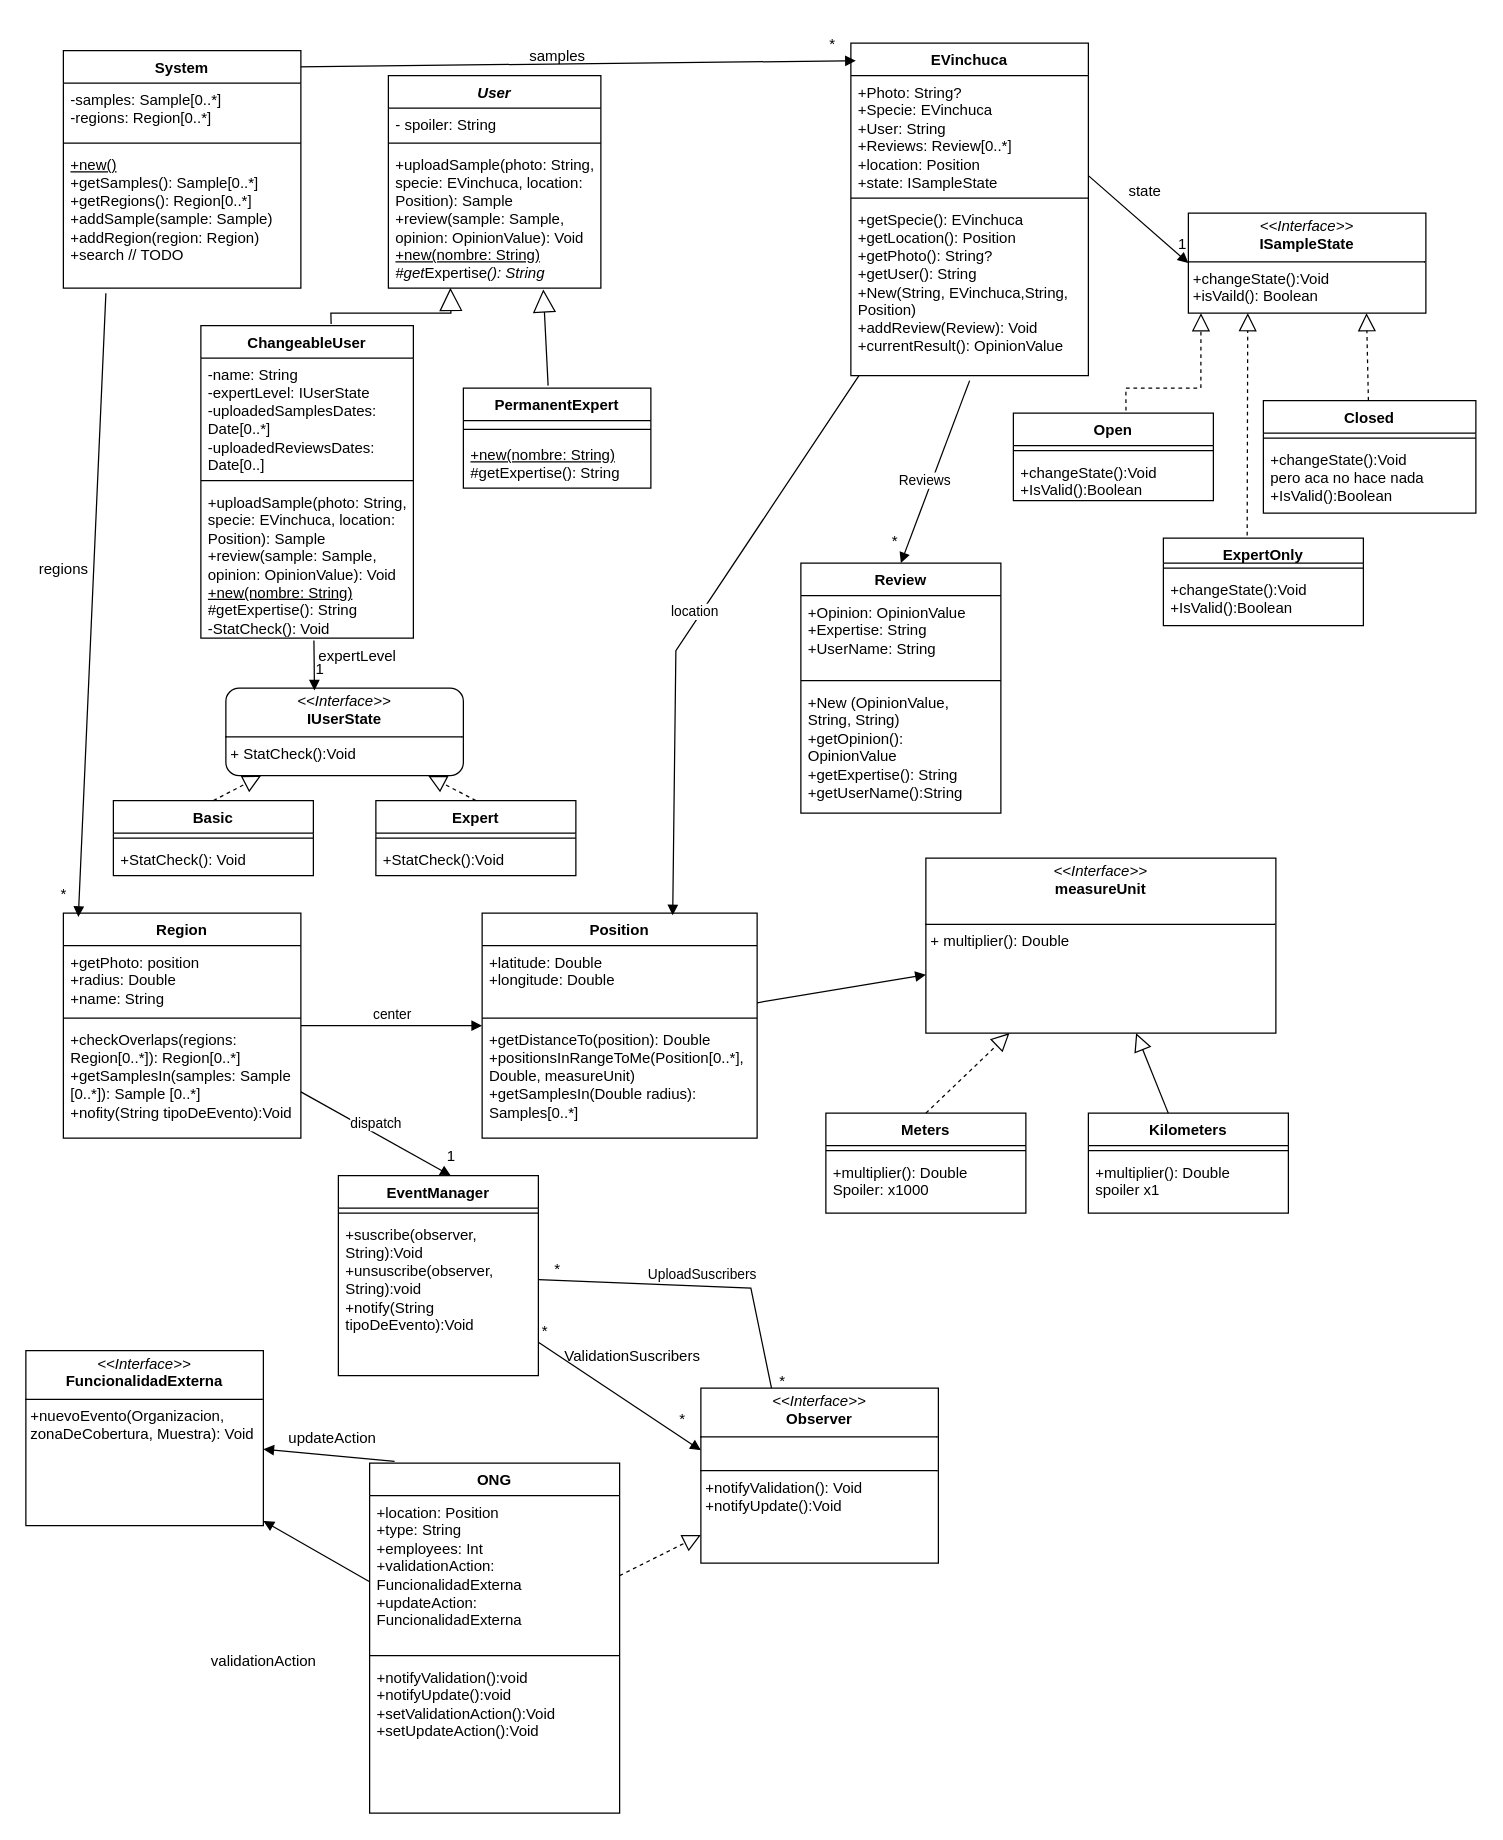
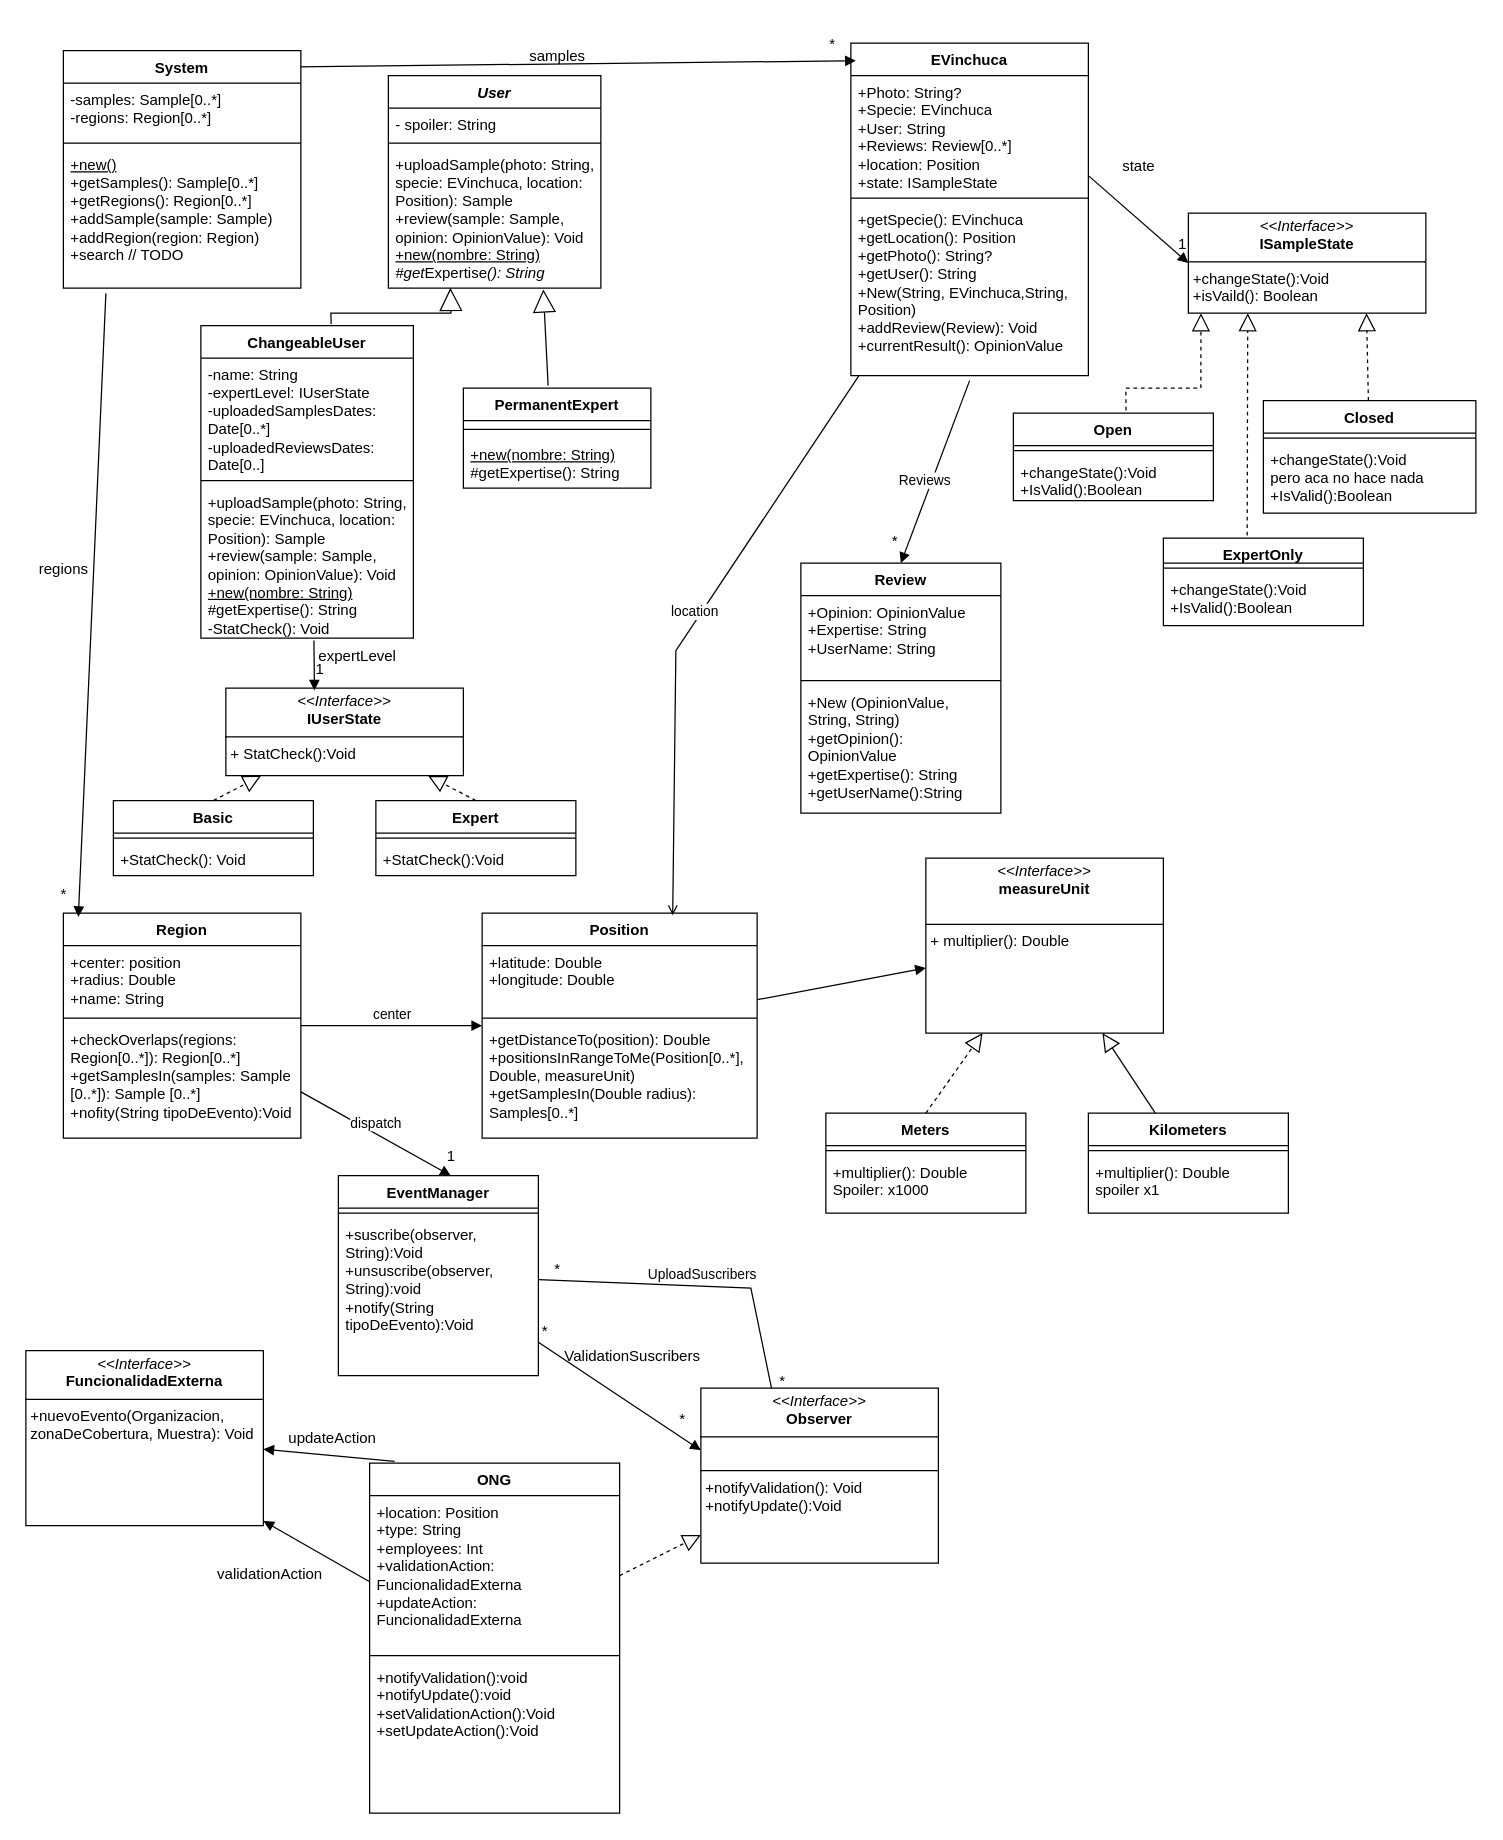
- <mxCell id="103" value="state" style="text;html=1;align=center;verticalAlign=middle;resizable=0;points=[];autosize=1;strokeColor=none;fillColor=none;" vertex="1" parent="1"><mxGeometry x="890" y="138" width="50" height="30" as="geometry" /></mxCell>
+ <mxCell id="103" value="state" style="text;html=1;align=center;verticalAlign=middle;resizable=0;points=[];autosize=1;strokeColor=none;fillColor=none;" vertex="1" parent="1"><mxGeometry x="885" y="118" width="50" height="30" as="geometry" /></mxCell>
- <mxCell id="21" value="&lt;p style=&quot;margin:0px;margin-top:4px;text-align:center;&quot;&gt;&lt;i&gt;&amp;lt;&amp;lt;Interface&amp;gt;&amp;gt;&lt;/i&gt;&lt;br&gt;&lt;b&gt;IUserState&lt;/b&gt;&lt;/p&gt;&lt;hr size=&quot;1&quot; style=&quot;border-style:solid;&quot;&gt;&lt;p style=&quot;margin:0px;margin-left:4px;&quot;&gt;+ StatCheck():Void&lt;/p&gt;" style="verticalAlign=top;align=left;overflow=fill;html=1;whiteSpace=wrap;rounded=1;" parent="1" vertex="1"><mxGeometry x="180" y="550" width="190" height="70" as="geometry" /></mxCell>
+ <mxCell id="21" value="&lt;p style=&quot;margin:0px;margin-top:4px;text-align:center;&quot;&gt;&lt;i&gt;&amp;lt;&amp;lt;Interface&amp;gt;&amp;gt;&lt;/i&gt;&lt;br&gt;&lt;b&gt;IUserState&lt;/b&gt;&lt;/p&gt;&lt;hr size=&quot;1&quot; style=&quot;border-style:solid;&quot;&gt;&lt;p style=&quot;margin:0px;margin-left:4px;&quot;&gt;+ StatCheck():Void&lt;/p&gt;" style="verticalAlign=top;align=left;overflow=fill;html=1;whiteSpace=wrap;" parent="1" vertex="1"><mxGeometry x="180" y="550" width="190" height="70" as="geometry" /></mxCell>
- <mxCell id="66" value="location" style="html=1;verticalAlign=bottom;endArrow=block;curved=0;rounded=0;entryX=0.693;entryY=0.01;entryDx=0;entryDy=0;entryPerimeter=0;" parent="1" source="10" target="51" edge="1"><mxGeometry width="80" relative="1" as="geometry"><mxPoint x="480" y="380" as="sourcePoint" /><mxPoint x="560" y="380" as="targetPoint" /><Array as="points"><mxPoint x="540" y="520" /></Array></mxGeometry></mxCell>
+ <mxCell id="66" value="location" style="html=1;verticalAlign=bottom;endArrow=open;curved=0;rounded=0;entryX=0.693;entryY=0.01;entryDx=0;entryDy=0;entryPerimeter=0;" parent="1" source="10" target="51" edge="1"><mxGeometry width="80" relative="1" as="geometry"><mxPoint x="480" y="380" as="sourcePoint" /><mxPoint x="560" y="380" as="targetPoint" /><Array as="points"><mxPoint x="540" y="520" /></Array></mxGeometry></mxCell>
- <mxCell id="61" value="&lt;p style=&quot;margin:0px;margin-top:4px;text-align:center;&quot;&gt;&lt;i&gt;&amp;lt;&amp;lt;Interface&amp;gt;&amp;gt;&lt;/i&gt;&lt;br&gt;&lt;b&gt;measureUnit&lt;/b&gt;&lt;/p&gt;&lt;br&gt;&lt;hr size=&quot;1&quot; style=&quot;border-style:solid;&quot;&gt;&lt;p style=&quot;margin:0px;margin-left:4px;&quot;&gt;+ multiplier(): Double&lt;/p&gt;" style="verticalAlign=top;align=left;overflow=fill;html=1;whiteSpace=wrap;" parent="1" vertex="1"><mxGeometry x="740" y="686" width="280" height="140" as="geometry" /></mxCell>
+ <mxCell id="61" value="&lt;p style=&quot;margin:0px;margin-top:4px;text-align:center;&quot;&gt;&lt;i&gt;&amp;lt;&amp;lt;Interface&amp;gt;&amp;gt;&lt;/i&gt;&lt;br&gt;&lt;b&gt;measureUnit&lt;/b&gt;&lt;/p&gt;&lt;br&gt;&lt;hr size=&quot;1&quot; style=&quot;border-style:solid;&quot;&gt;&lt;p style=&quot;margin:0px;margin-left:4px;&quot;&gt;+ multiplier(): Double&lt;/p&gt;" style="verticalAlign=top;align=left;overflow=fill;html=1;whiteSpace=wrap;" parent="1" vertex="1"><mxGeometry x="740" y="686" width="190" height="140" as="geometry" /></mxCell>
- <mxCell id="45" value="+getPhoto: position&lt;div&gt;+radius: Double&lt;/div&gt;&lt;div&gt;+name: String&lt;/div&gt;" style="text;strokeColor=none;fillColor=none;align=left;verticalAlign=top;spacingLeft=4;spacingRight=4;overflow=hidden;rotatable=0;points=[[0,0.5],[1,0.5]];portConstraint=eastwest;whiteSpace=wrap;html=1;" parent="44" vertex="1"><mxGeometry y="26" width="190" height="54" as="geometry" /></mxCell>
+ <mxCell id="45" value="+center: position&lt;div&gt;+radius: Double&lt;/div&gt;&lt;div&gt;+name: String&lt;/div&gt;" style="text;strokeColor=none;fillColor=none;align=left;verticalAlign=top;spacingLeft=4;spacingRight=4;overflow=hidden;rotatable=0;points=[[0,0.5],[1,0.5]];portConstraint=eastwest;whiteSpace=wrap;html=1;" parent="44" vertex="1"><mxGeometry y="26" width="190" height="54" as="geometry" /></mxCell>
- <mxCell id="86" value="validationAction" style="text;html=1;align=center;verticalAlign=middle;resizable=0;points=[];autosize=1;strokeColor=none;fillColor=none;" parent="1" vertex="1"><mxGeometry x="155" y="1314" width="110" height="30" as="geometry" /></mxCell>
+ <mxCell id="86" value="validationAction" style="text;html=1;align=center;verticalAlign=middle;resizable=0;points=[];autosize=1;strokeColor=none;fillColor=none;" parent="1" vertex="1"><mxGeometry x="160" y="1244" width="110" height="30" as="geometry" /></mxCell>
